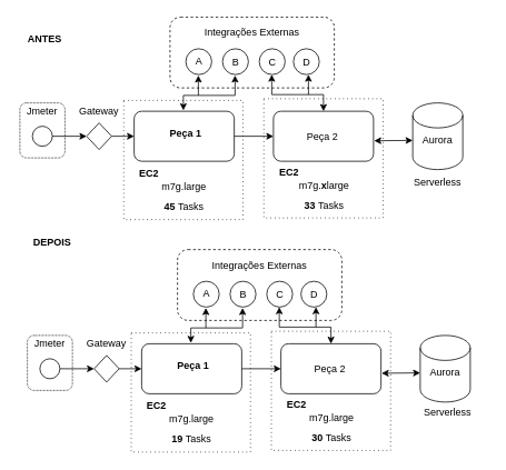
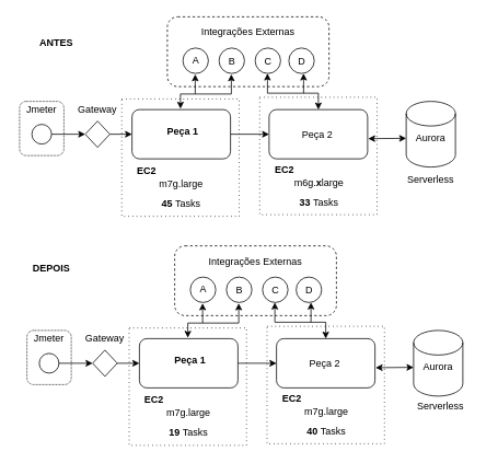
- <mxCell id="42" value="&lt;b&gt;ANTES&lt;/b&gt;" style="text;html=1;strokeColor=none;fillColor=none;align=center;verticalAlign=middle;whiteSpace=wrap;rounded=0;" vertex="1" parent="1"><mxGeometry x="23" y="32" width="60" height="30" as="geometry" /></mxCell>
+ <mxCell id="42" value="&lt;b&gt;ANTES&lt;/b&gt;" style="text;html=1;strokeColor=none;fillColor=none;align=center;verticalAlign=middle;whiteSpace=wrap;rounded=0;" vertex="1" parent="1"><mxGeometry x="38" y="37" width="60" height="30" as="geometry" /></mxCell>
- <mxCell id="4" value="m7g.&lt;b&gt;x&lt;/b&gt;large" style="text;html=1;strokeColor=none;fillColor=none;align=center;verticalAlign=middle;whiteSpace=wrap;rounded=0;" vertex="1" parent="1"><mxGeometry x="358.25" y="213" width="59.5" height="18" as="geometry" /></mxCell>
+ <mxCell id="4" value="m6g.&lt;b&gt;x&lt;/b&gt;large" style="text;html=1;strokeColor=none;fillColor=none;align=center;verticalAlign=middle;whiteSpace=wrap;rounded=0;" vertex="1" parent="1"><mxGeometry x="358.25" y="213" width="59.5" height="18" as="geometry" /></mxCell>
- <mxCell id="84" value="&lt;b&gt;DEPOIS&lt;/b&gt;" style="text;html=1;strokeColor=none;fillColor=none;align=center;verticalAlign=middle;whiteSpace=wrap;rounded=0;" vertex="1" parent="1"><mxGeometry x="32" y="276" width="60" height="30" as="geometry" /></mxCell>
+ <mxCell id="84" value="&lt;b&gt;DEPOIS&lt;/b&gt;" style="text;html=1;strokeColor=none;fillColor=none;align=center;verticalAlign=middle;whiteSpace=wrap;rounded=0;" vertex="1" parent="1"><mxGeometry x="32" y="311" width="60" height="30" as="geometry" /></mxCell>
- <mxCell id="46" value="&lt;b&gt;30&lt;/b&gt; Tasks" style="text;html=1;strokeColor=none;fillColor=none;align=center;verticalAlign=middle;whiteSpace=wrap;rounded=0;" vertex="1" parent="1"><mxGeometry x="367" y="510" width="60" height="30" as="geometry" /></mxCell>
+ <mxCell id="46" value="&lt;b&gt;40&lt;/b&gt; Tasks" style="text;html=1;strokeColor=none;fillColor=none;align=center;verticalAlign=middle;whiteSpace=wrap;rounded=0;" vertex="1" parent="1"><mxGeometry x="367" y="510" width="60" height="30" as="geometry" /></mxCell>
